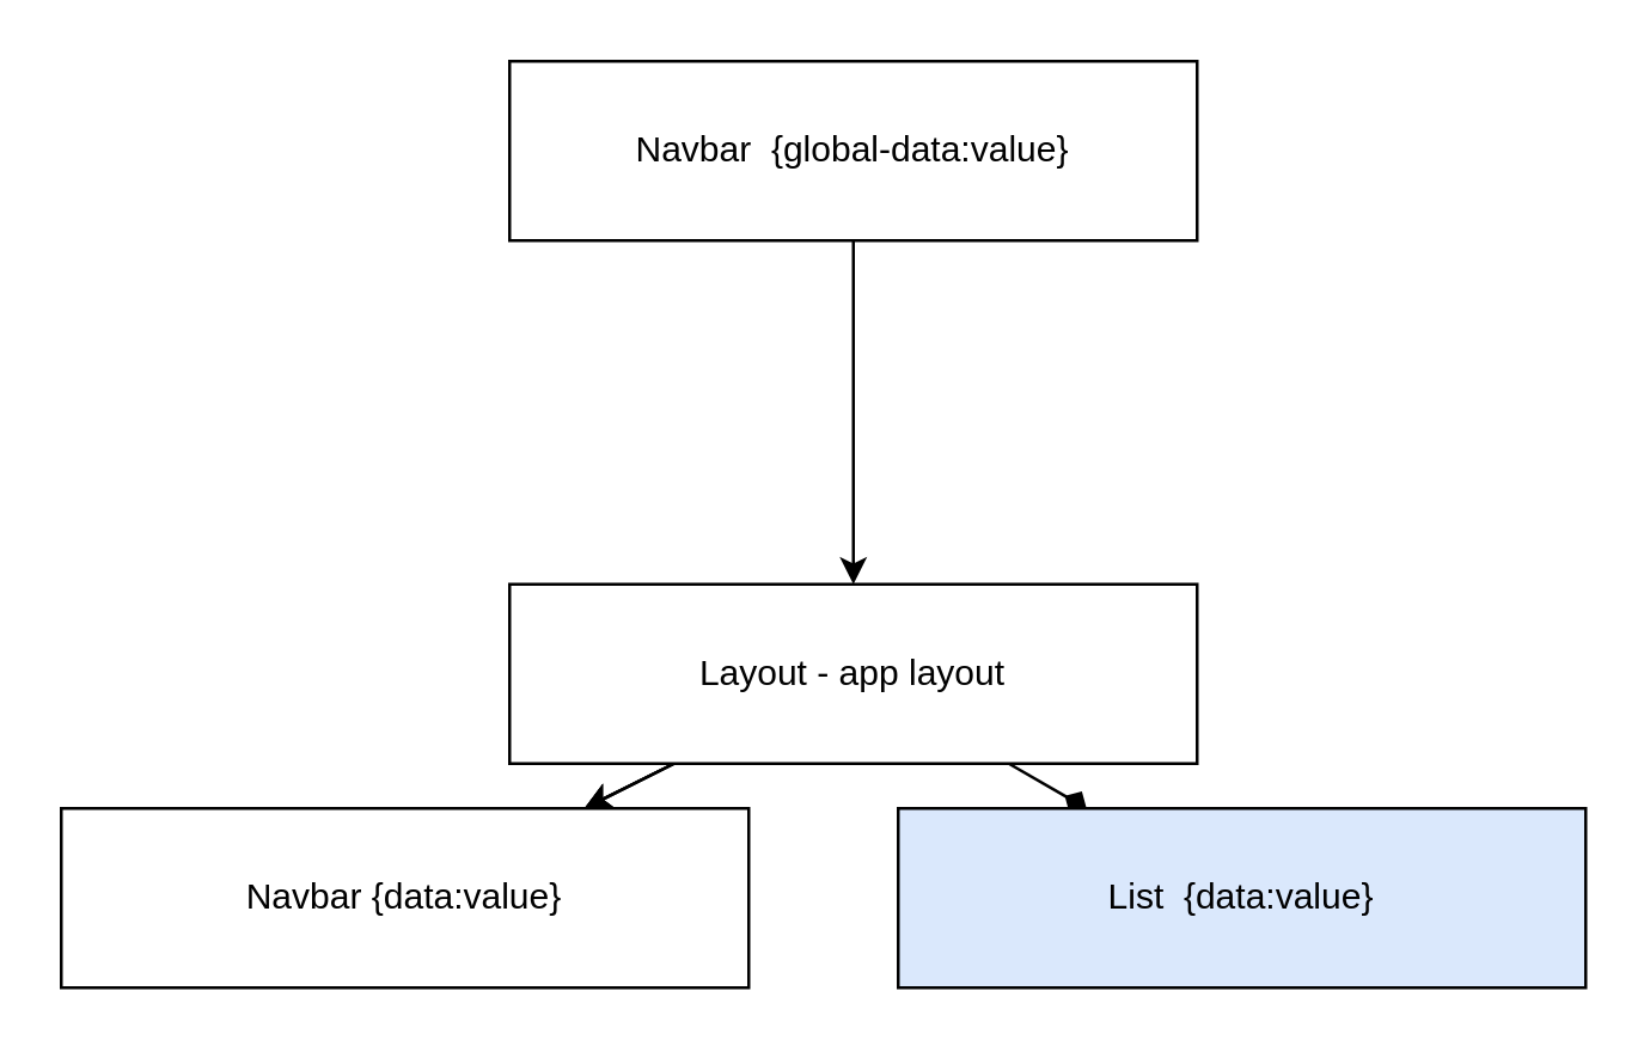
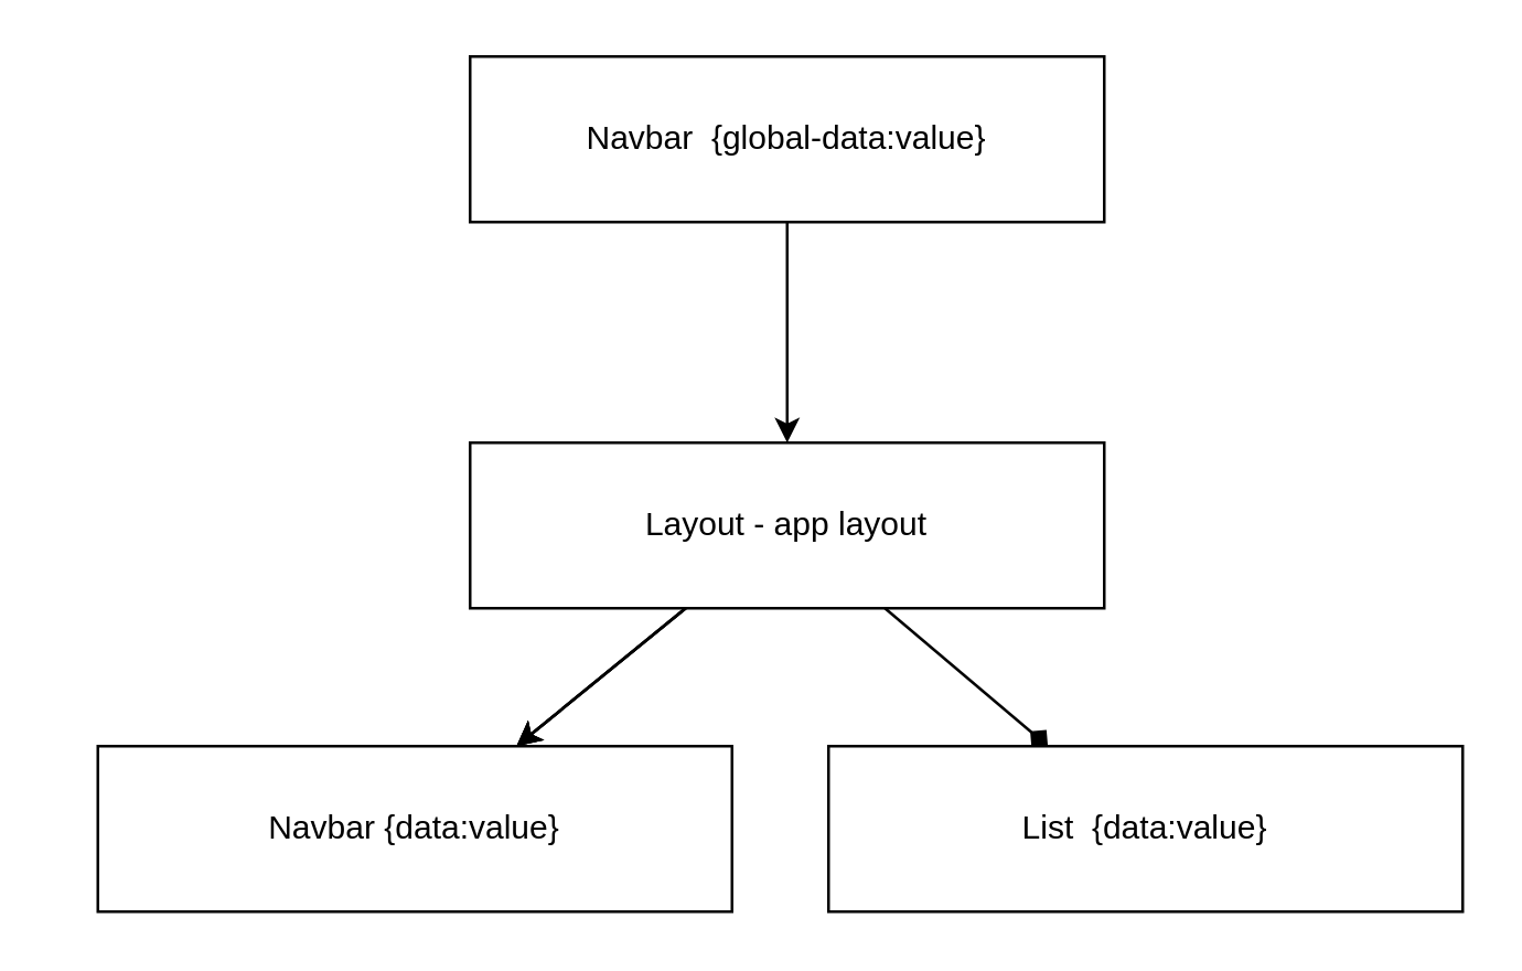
- <mxCell id="8" value="Layout - app layout" style="rounded=0;whiteSpace=wrap;html=1;" parent="1" vertex="1"><mxGeometry x="170" y="195" width="230" height="60" as="geometry" /></mxCell>
+ <mxCell id="8" value="Layout - app layout" style="rounded=0;whiteSpace=wrap;html=1;" parent="1" vertex="1"><mxGeometry x="170" y="160" width="230" height="60" as="geometry" /></mxCell>
- <mxCell id="9" value="Navbar&amp;nbsp;{data:value}" style="rounded=0;whiteSpace=wrap;html=1;" parent="1" vertex="1"><mxGeometry x="20" y="270" width="230" height="60" as="geometry" /></mxCell>
+ <mxCell id="9" value="Navbar&amp;nbsp;{data:value}" style="rounded=0;whiteSpace=wrap;html=1;" parent="1" vertex="1"><mxGeometry x="35" y="270" width="230" height="60" as="geometry" /></mxCell>
- <mxCell id="10" value="List&amp;nbsp;&amp;nbsp;{data:value}" style="rounded=0;whiteSpace=wrap;html=1;fillColor=#dae8fc;" parent="1" vertex="1"><mxGeometry x="300" y="270" width="230" height="60" as="geometry" /></mxCell>
+ <mxCell id="10" value="List&amp;nbsp;&amp;nbsp;{data:value}" style="rounded=0;whiteSpace=wrap;html=1;" parent="1" vertex="1"><mxGeometry x="300" y="270" width="230" height="60" as="geometry" /></mxCell>
